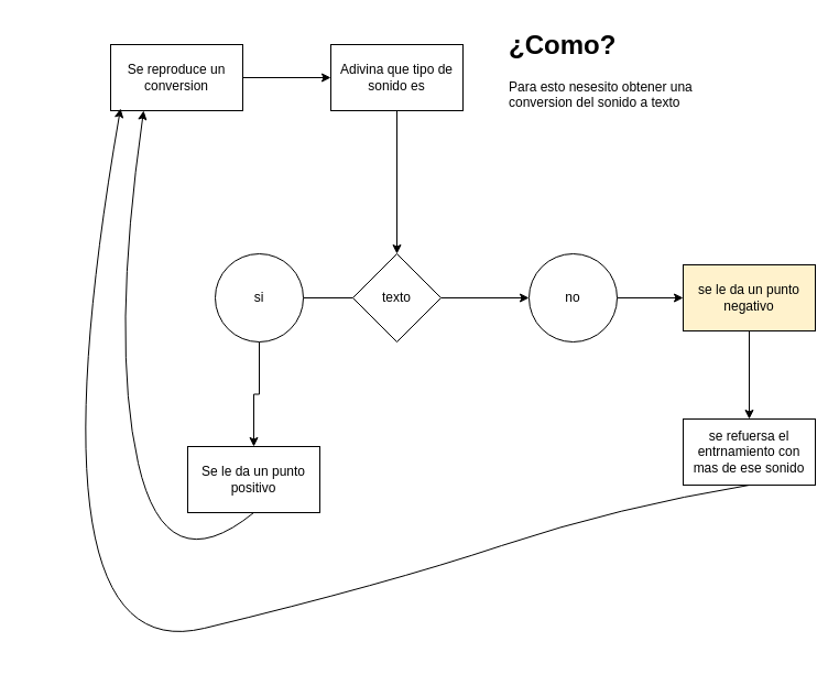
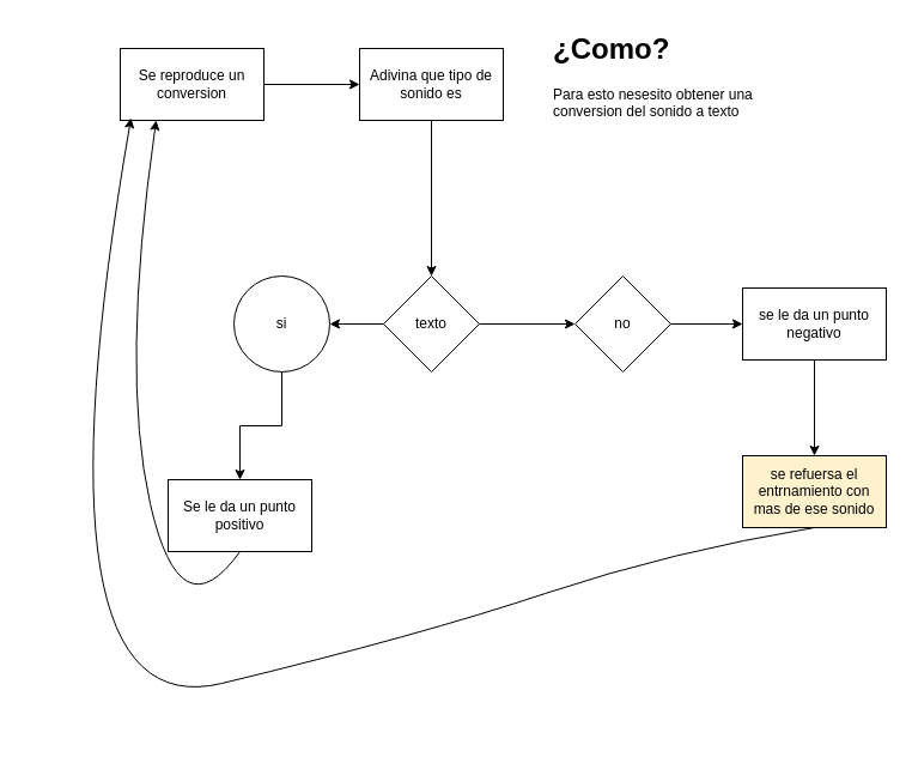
- <mxCell id="7" value="" style="edgeStyle=orthogonalEdgeStyle;rounded=0;orthogonalLoop=1;jettySize=auto;html=1;endArrow=none;" edge="1" parent="1" source="8" target="12"><mxGeometry relative="1" as="geometry" /></mxCell>
+ <mxCell id="7" value="" style="edgeStyle=orthogonalEdgeStyle;rounded=0;orthogonalLoop=1;jettySize=auto;html=1;" edge="1" parent="1" source="8" target="12"><mxGeometry relative="1" as="geometry" /></mxCell>
- <mxCell id="10" value="no" style="ellipse;whiteSpace=wrap;html=1;rounded=0;" vertex="1" parent="1"><mxGeometry x="480" y="230" width="80" height="80" as="geometry" /></mxCell>
+ <mxCell id="10" value="no" style="rhombus;whiteSpace=wrap;html=1;" vertex="1" parent="1"><mxGeometry x="480" y="230" width="80" height="80" as="geometry" /></mxCell>
- <mxCell id="14" value="se le da un punto negativo" style="whiteSpace=wrap;html=1;rounded=0;fillColor=#fff2cc;" vertex="1" parent="1"><mxGeometry x="620" y="240" width="120" height="60" as="geometry" /></mxCell>
+ <mxCell id="14" value="se le da un punto negativo" style="whiteSpace=wrap;html=1;rounded=0;" vertex="1" parent="1"><mxGeometry x="620" y="240" width="120" height="60" as="geometry" /></mxCell>
- <mxCell id="15" value="se refuersa el entrnamiento con mas de ese sonido" style="rounded=0;whiteSpace=wrap;html=1;" vertex="1" parent="1"><mxGeometry x="620" y="380" width="120" height="60" as="geometry" /></mxCell>
+ <mxCell id="15" value="se refuersa el entrnamiento con mas de ese sonido" style="rounded=0;whiteSpace=wrap;html=1;fillColor=#fff2cc;" vertex="1" parent="1"><mxGeometry x="620" y="380" width="120" height="60" as="geometry" /></mxCell>
- <mxCell id="16" value="Se le da un punto positivo" style="whiteSpace=wrap;html=1;rounded=0;" vertex="1" parent="1"><mxGeometry x="170" y="405" width="120" height="60" as="geometry" /></mxCell>
+ <mxCell id="16" value="Se le da un punto positivo" style="whiteSpace=wrap;html=1;rounded=0;" vertex="1" parent="1"><mxGeometry x="140" y="400" width="120" height="60" as="geometry" /></mxCell>
